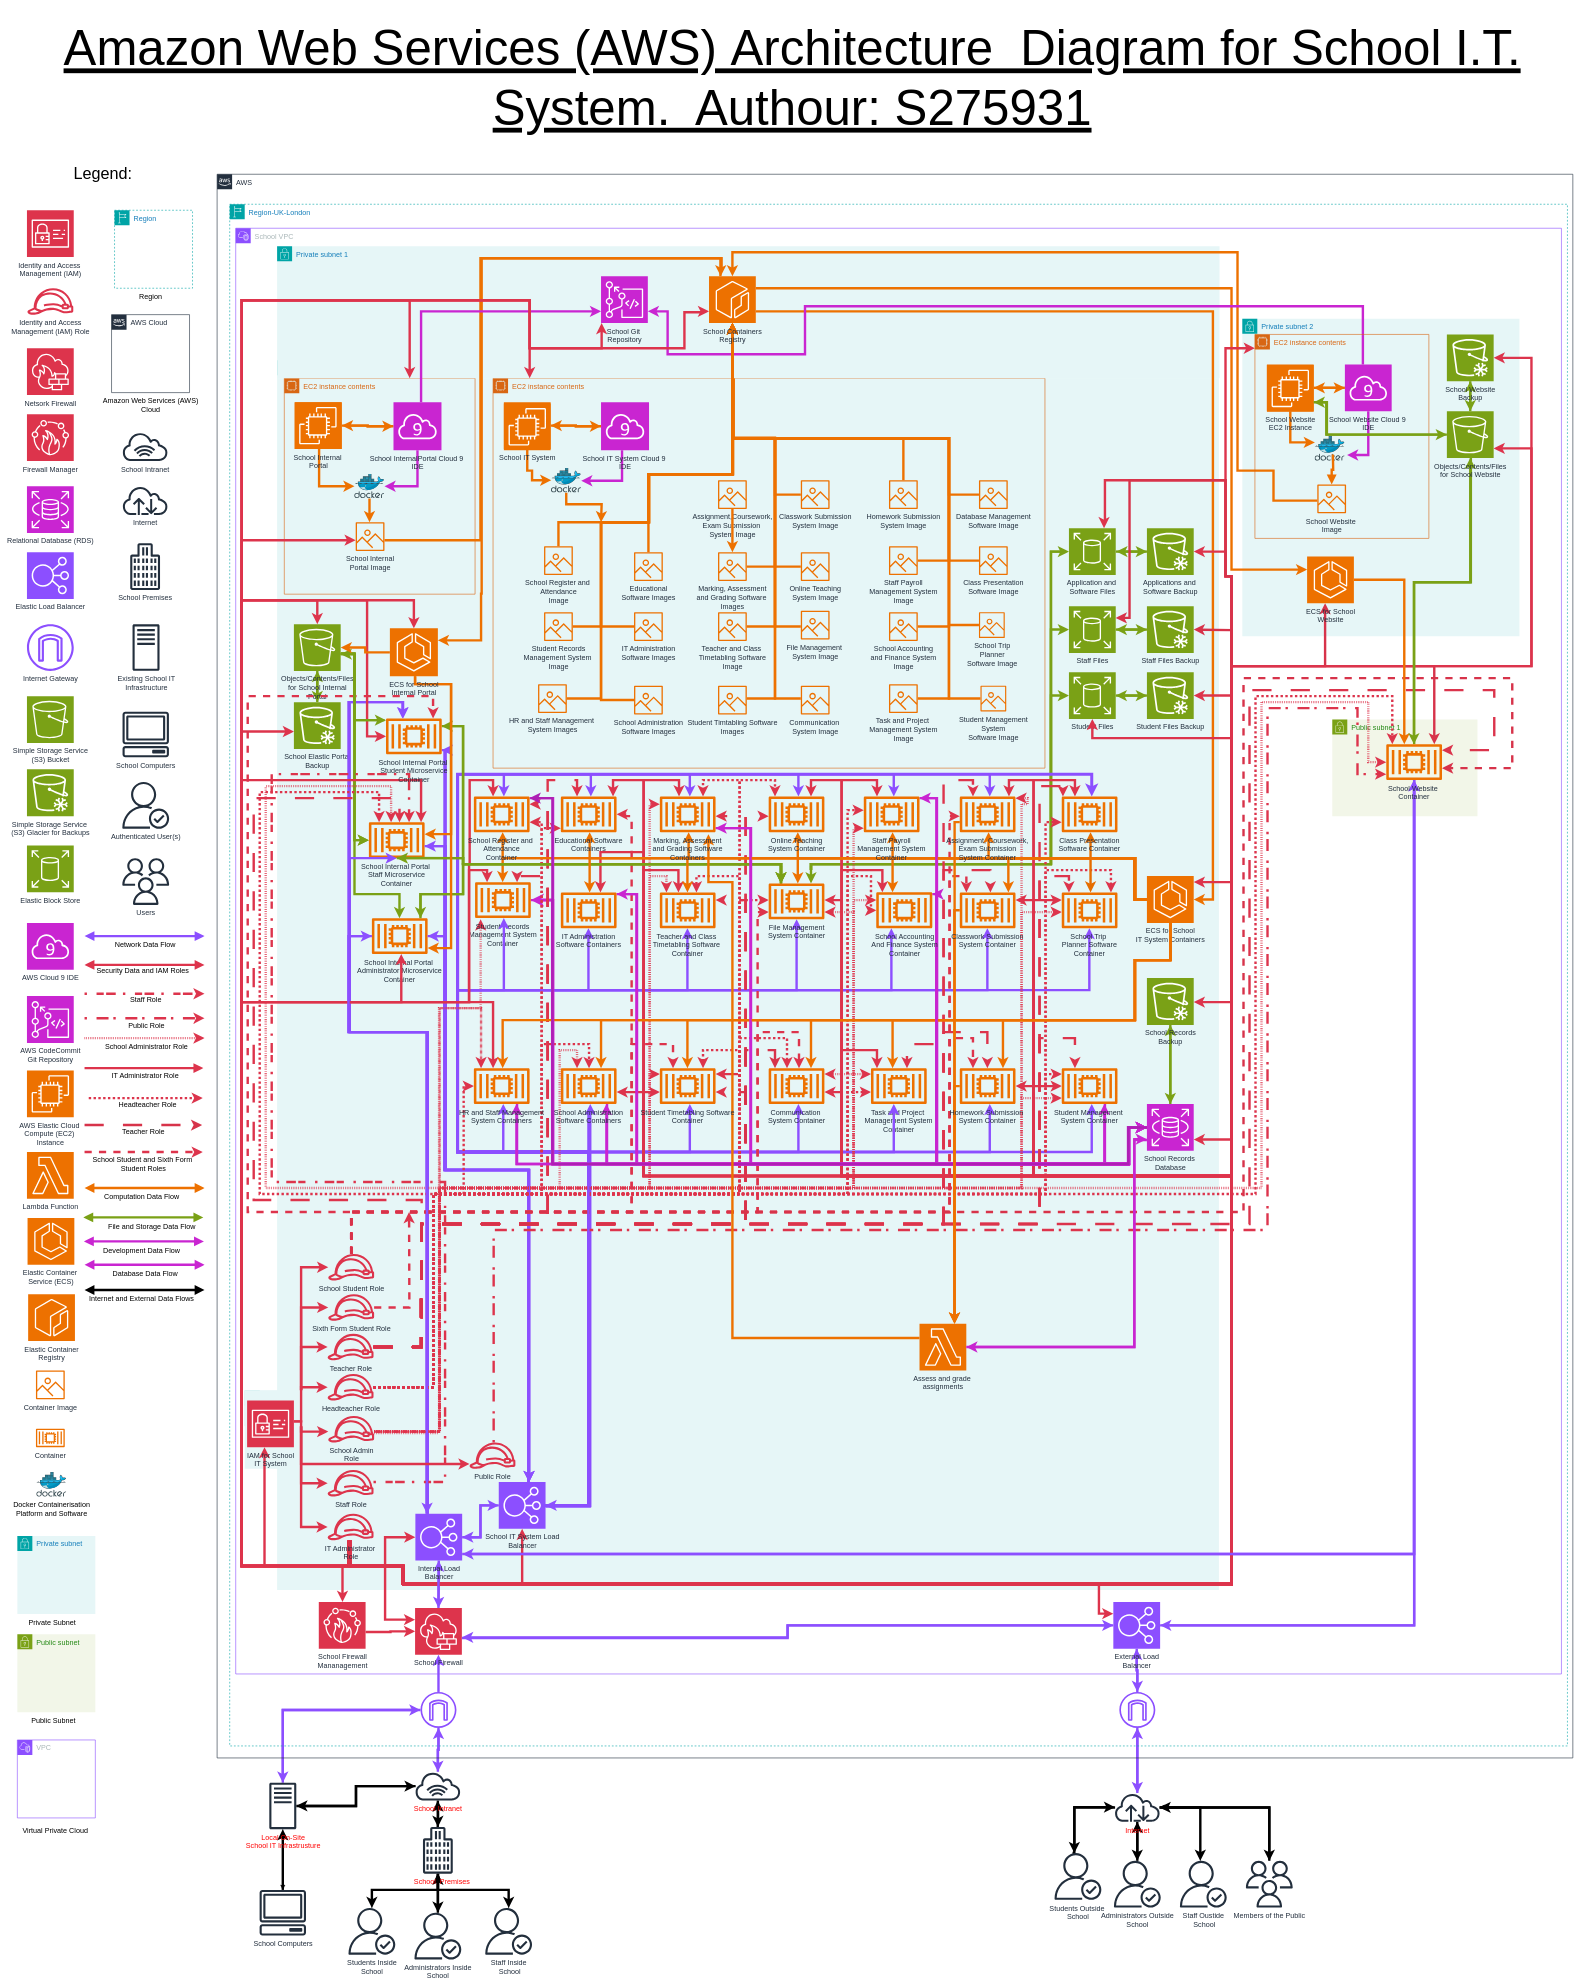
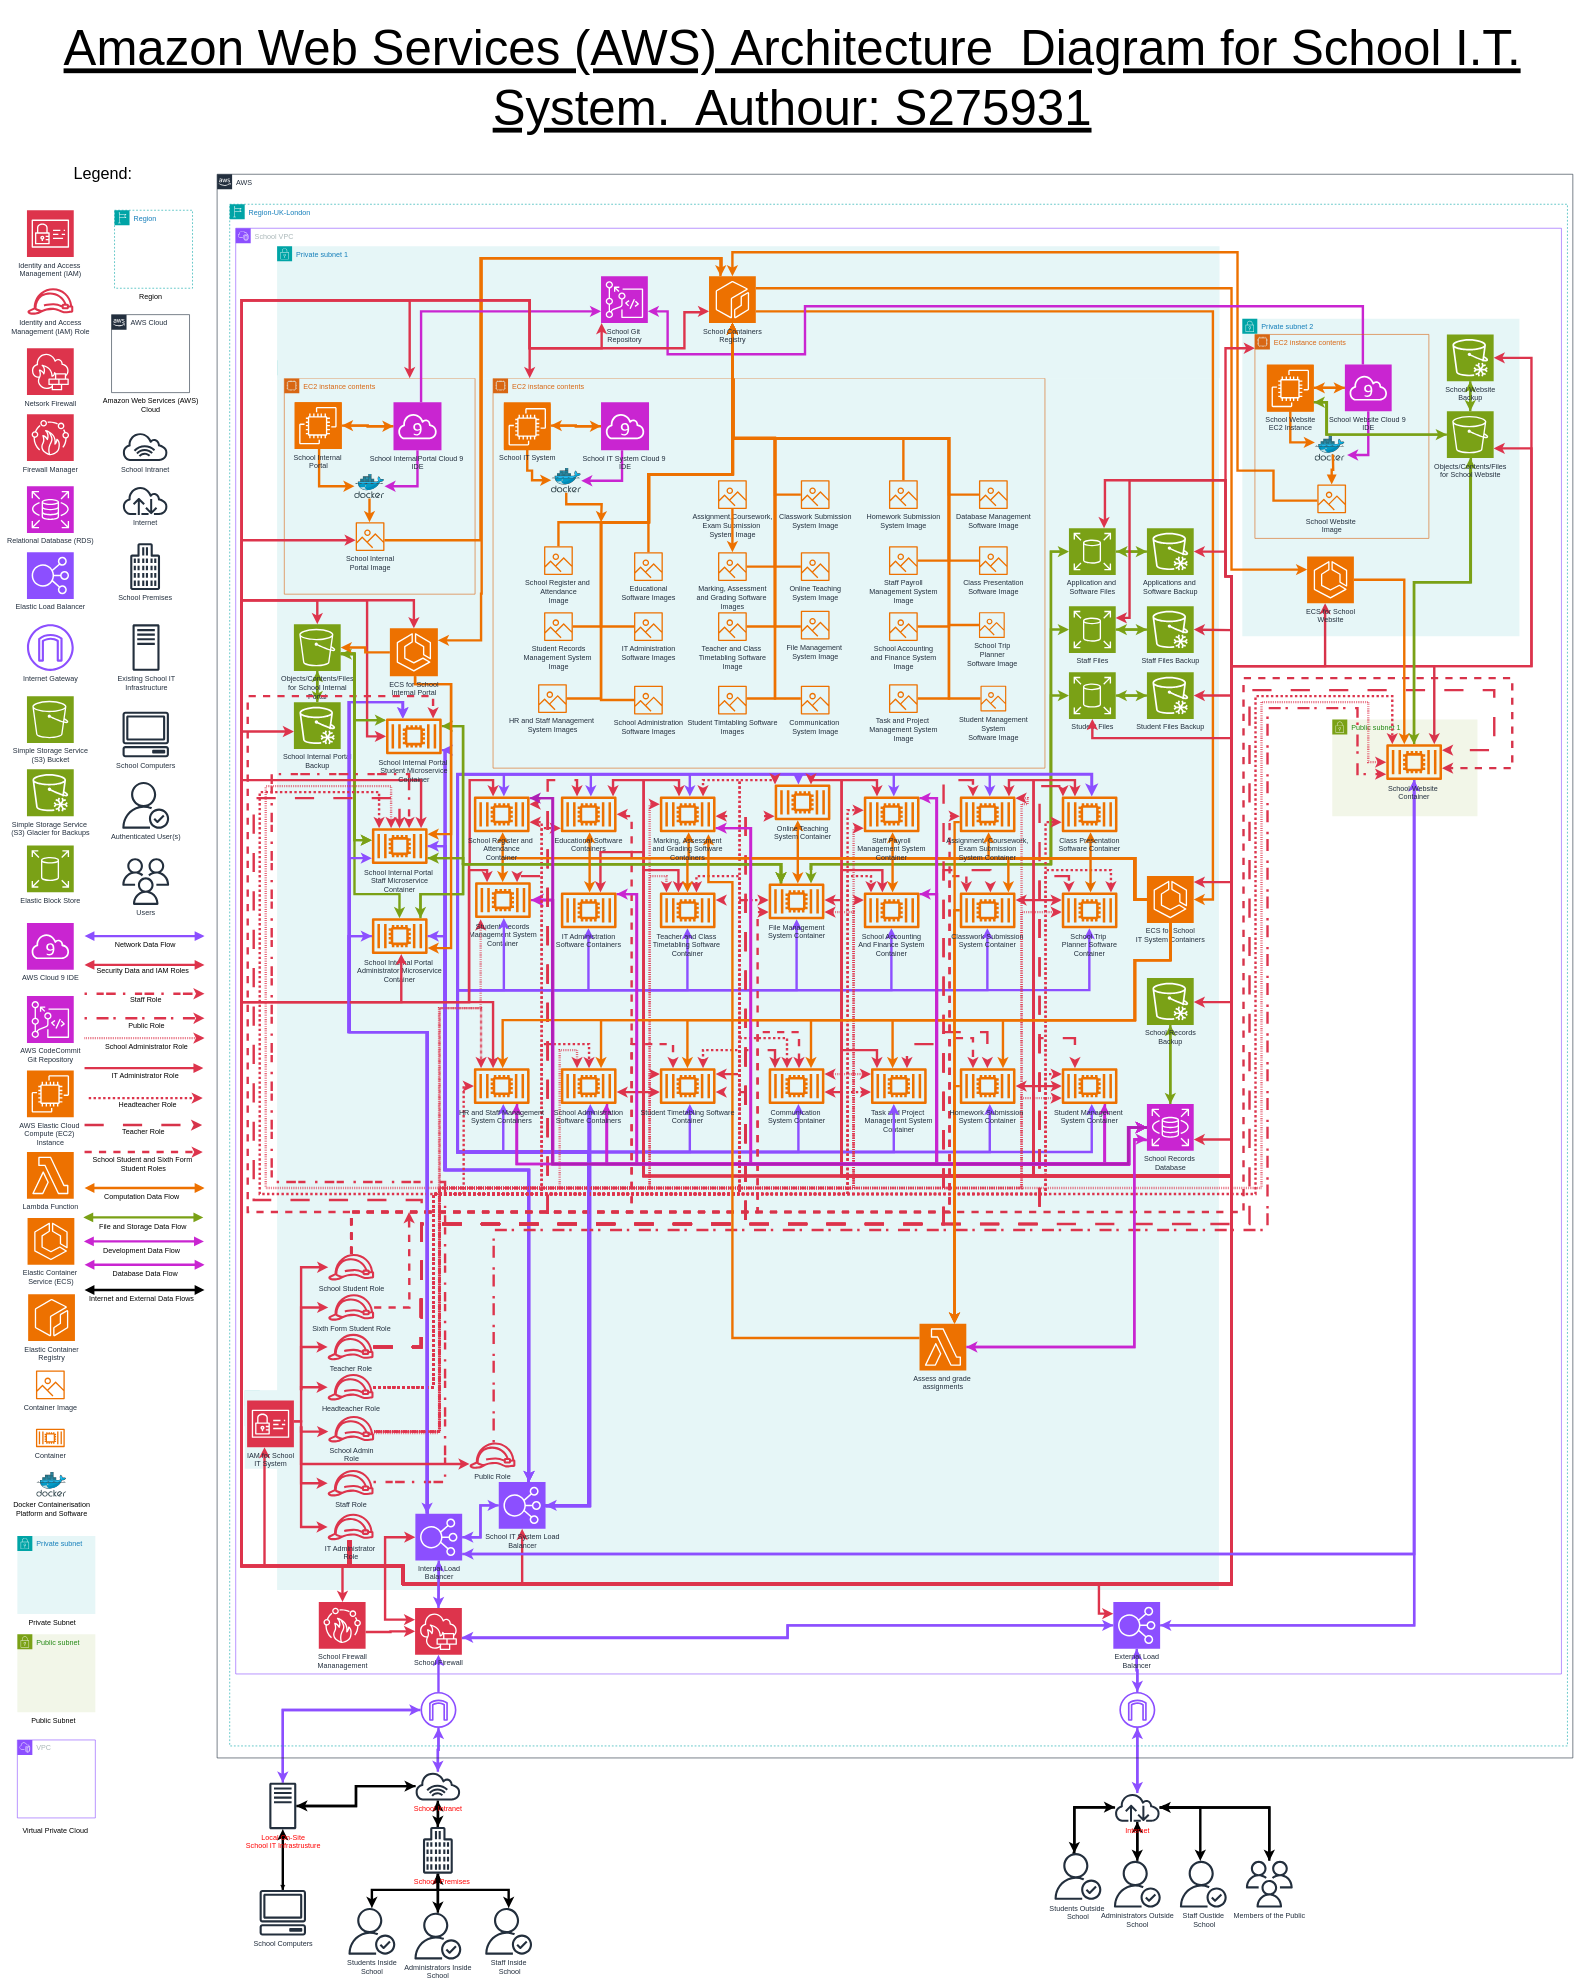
- <mxCell id="114" value="School Elastic Portal&lt;div&gt;Backup&lt;/div&gt;" style="sketch=0;points=[[0,0,0],[0.25,0,0],[0.5,0,0],[0.75,0,0],[1,0,0],[0,1,0],[0.25,1,0],[0.5,1,0],[0.75,1,0],[1,1,0],[0,0.25,0],[0,0.5,0],[0,0.75,0],[1,0.25,0],[1,0.5,0],[1,0.75,0]];outlineConnect=0;fontColor=#232F3E;fillColor=#7AA116;strokeColor=#ffffff;dashed=0;verticalLabelPosition=bottom;verticalAlign=top;align=center;html=1;fontSize=12;fontStyle=0;aspect=fixed;shape=mxgraph.aws4.resourceIcon;resIcon=mxgraph.aws4.glacier;" parent="44" vertex="1"><mxGeometry x="28" y="570" width="78" height="78" as="geometry" /></mxCell>
+ <mxCell id="114" value="School Internal Portal&lt;div&gt;Backup&lt;/div&gt;" style="sketch=0;points=[[0,0,0],[0.25,0,0],[0.5,0,0],[0.75,0,0],[1,0,0],[0,1,0],[0.25,1,0],[0.5,1,0],[0.75,1,0],[1,1,0],[0,0.25,0],[0,0.5,0],[0,0.75,0],[1,0.25,0],[1,0.5,0],[1,0.75,0]];outlineConnect=0;fontColor=#232F3E;fillColor=#7AA116;strokeColor=#ffffff;dashed=0;verticalLabelPosition=bottom;verticalAlign=top;align=center;html=1;fontSize=12;fontStyle=0;aspect=fixed;shape=mxgraph.aws4.resourceIcon;resIcon=mxgraph.aws4.glacier;" parent="44" vertex="1"><mxGeometry x="28" y="570" width="78" height="78" as="geometry" /></mxCell>
- <mxCell id="430" value="&lt;div&gt;Online Teaching&lt;/div&gt;&lt;div&gt;System Container&lt;/div&gt;" style="sketch=0;outlineConnect=0;fontColor=#232F3E;gradientColor=none;fillColor=#ED7100;strokeColor=none;dashed=0;verticalLabelPosition=bottom;verticalAlign=top;align=center;html=1;fontSize=12;fontStyle=0;aspect=fixed;pointerEvents=1;shape=mxgraph.aws4.container_2;" parent="43" vertex="1"><mxGeometry x="898.45" y="987" width="92.9" height="60" as="geometry" /></mxCell>
+ <mxCell id="430" value="&lt;div&gt;Online Teaching&lt;/div&gt;&lt;div&gt;System Container&lt;/div&gt;" style="sketch=0;outlineConnect=0;fontColor=#232F3E;gradientColor=none;fillColor=#ED7100;strokeColor=none;dashed=0;verticalLabelPosition=bottom;verticalAlign=top;align=center;html=1;fontSize=12;fontStyle=0;aspect=fixed;pointerEvents=1;shape=mxgraph.aws4.container_2;" parent="43" vertex="1"><mxGeometry x="908.45" y="967" width="92.9" height="60" as="geometry" /></mxCell>
- <mxCell id="125" value="School Internal Portal&amp;nbsp;&lt;div&gt;Staff Microservice&lt;/div&gt;&lt;div&gt;Container&lt;/div&gt;" style="sketch=0;outlineConnect=0;fontColor=#232F3E;gradientColor=none;fillColor=#ED7100;strokeColor=#8c4fff;dashed=0;verticalLabelPosition=bottom;verticalAlign=top;align=center;html=1;fontSize=12;fontStyle=0;aspect=fixed;pointerEvents=1;shape=mxgraph.aws4.container_2;" parent="44" vertex="1"><mxGeometry x="153" y="770" width="92.9" height="60" as="geometry" /></mxCell>
+ <mxCell id="125" value="School Internal Portal&amp;nbsp;&lt;div&gt;Staff Microservice&lt;/div&gt;&lt;div&gt;Container&lt;/div&gt;" style="sketch=0;outlineConnect=0;fontColor=#232F3E;gradientColor=none;fillColor=#ED7100;strokeColor=#8c4fff;dashed=0;verticalLabelPosition=bottom;verticalAlign=top;align=center;html=1;fontSize=12;fontStyle=0;aspect=fixed;pointerEvents=1;shape=mxgraph.aws4.container_2;" parent="44" vertex="1"><mxGeometry x="158.0" y="780" width="92.9" height="60" as="geometry" /></mxCell>
- <mxCell id="423" value="&lt;div&gt;School Accounting&lt;/div&gt;&lt;div&gt;And Finance System&lt;/div&gt;&lt;div&gt;Container&lt;/div&gt;" style="sketch=0;outlineConnect=0;fontColor=#232F3E;gradientColor=none;fillColor=#ED7100;strokeColor=#8c4fff;dashed=0;verticalLabelPosition=bottom;verticalAlign=top;align=center;html=1;fontSize=12;fontStyle=0;aspect=fixed;pointerEvents=1;shape=mxgraph.aws4.container_2;" parent="43" vertex="1"><mxGeometry x="1057" y="1147" width="135" height="60" as="geometry" /></mxCell>
+ <mxCell id="423" value="&lt;div&gt;School Accounting&lt;/div&gt;&lt;div&gt;And Finance System&lt;/div&gt;&lt;div&gt;Container&lt;/div&gt;" style="sketch=0;outlineConnect=0;fontColor=#232F3E;gradientColor=none;fillColor=#ED7100;strokeColor=#8c4fff;dashed=0;verticalLabelPosition=bottom;verticalAlign=top;align=center;html=1;fontSize=12;fontStyle=0;aspect=fixed;pointerEvents=1;shape=mxgraph.aws4.container_2;" parent="43" vertex="1"><mxGeometry x="1057" y="1147" width="92.9" height="60" as="geometry" /></mxCell>
- <mxCell id="500" value="File and Storage Data Flow" style="text;html=1;align=center;verticalAlign=middle;resizable=0;points=[];autosize=1;strokeColor=none;fillColor=none;" parent="1" vertex="1"><mxGeometry x="167" y="2030" width="170" height="30" as="geometry" /></mxCell>
+ <mxCell id="500" value="File and Storage Data Flow" style="text;html=1;align=center;verticalAlign=middle;resizable=0;points=[];autosize=1;strokeColor=none;fillColor=none;" parent="1" vertex="1"><mxGeometry x="152" y="2030" width="170" height="30" as="geometry" /></mxCell>
